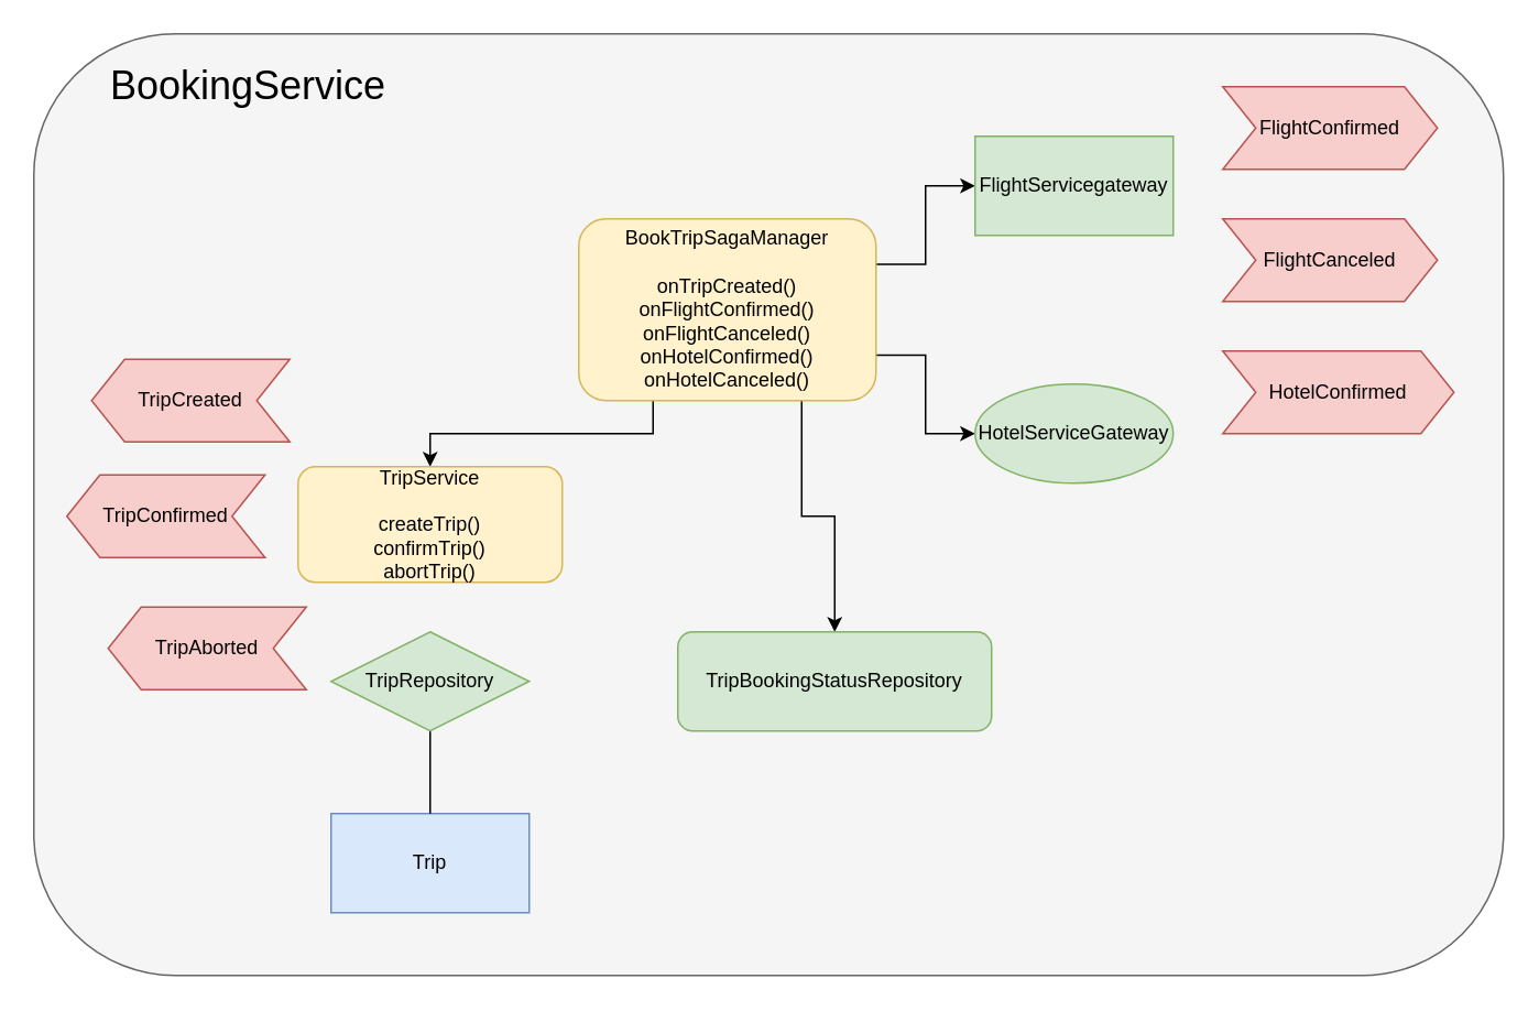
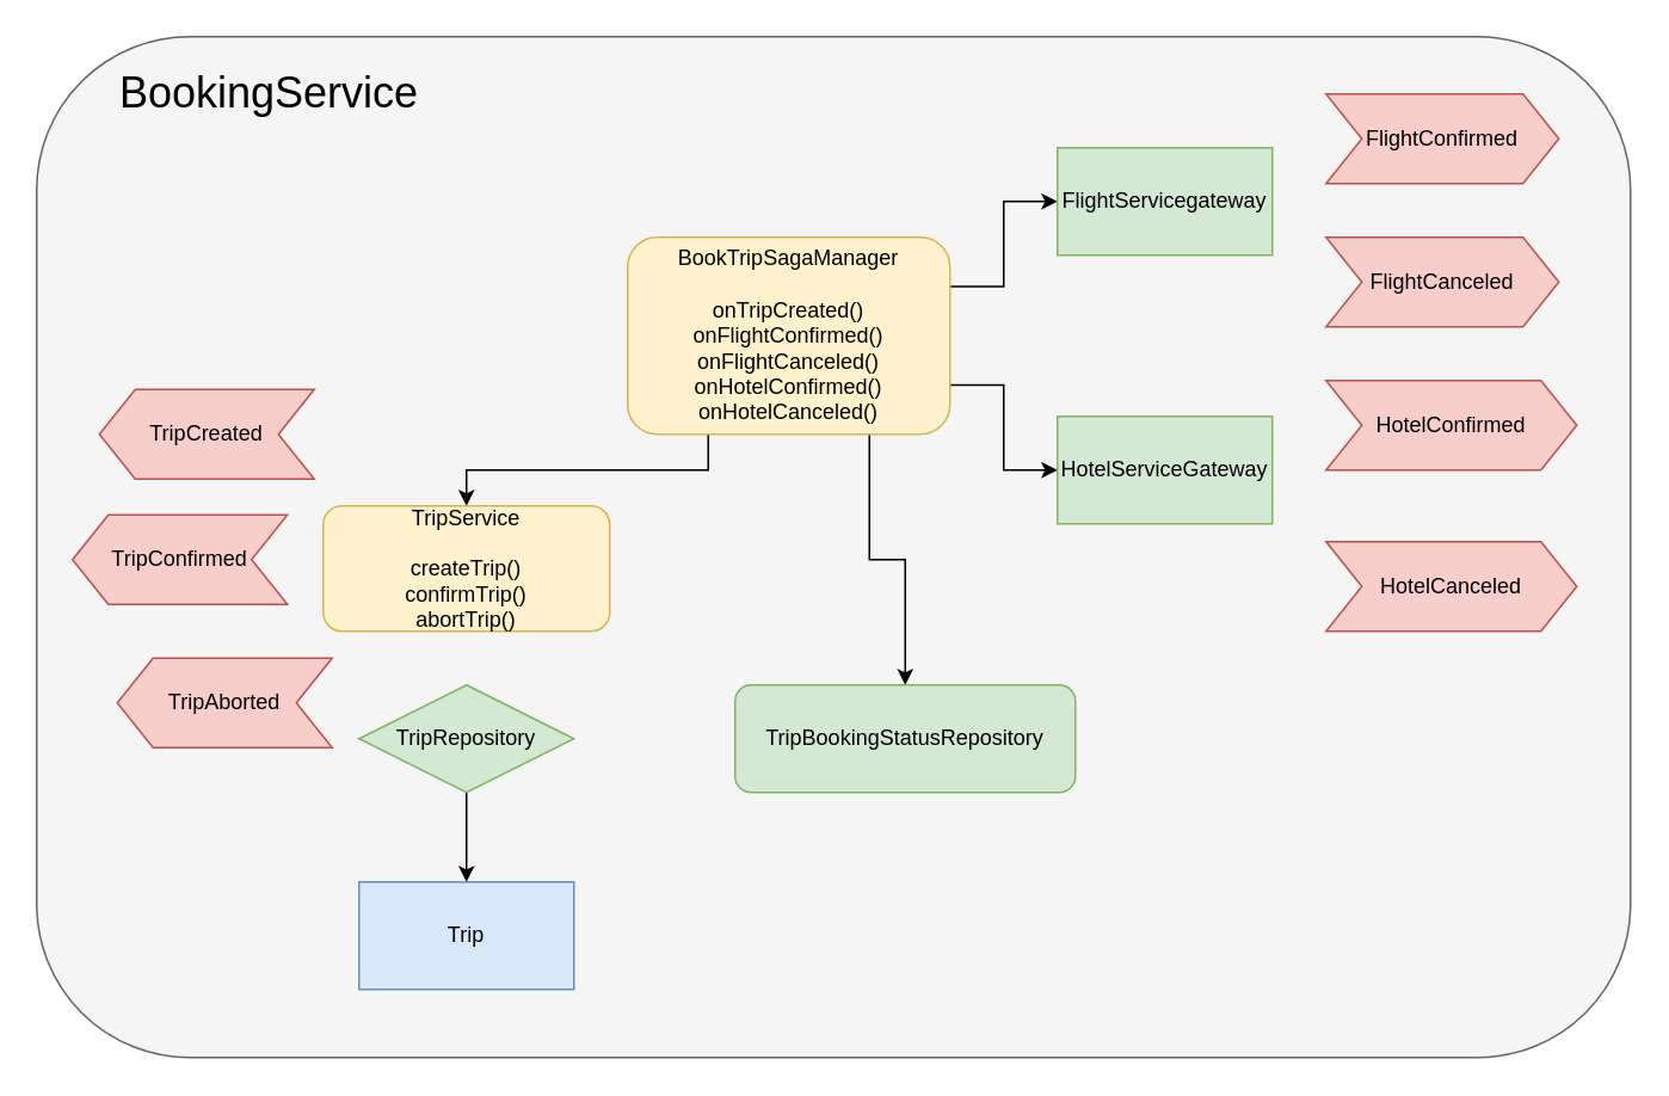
- <mxCell id="13" value="HotelServiceGateway" style="ellipse;whiteSpace=wrap;html=1;fillColor=#d5e8d4;strokeColor=#82b366;" vertex="1" parent="1"><mxGeometry x="590" y="232" width="120" height="60" as="geometry" /></mxCell>
+ <mxCell id="13" value="HotelServiceGateway" style="rounded=0;whiteSpace=wrap;html=1;fillColor=#d5e8d4;strokeColor=#82b366;" vertex="1" parent="1"><mxGeometry x="590" y="232" width="120" height="60" as="geometry" /></mxCell>
+ <mxCell id="18" value="HotelCanceled" style="shape=step;perimeter=stepPerimeter;whiteSpace=wrap;html=1;fixedSize=1;fillColor=#f8cecc;strokeColor=#b85450;" vertex="1" parent="1"><mxGeometry x="740" y="302" width="140" height="50" as="geometry" /></mxCell>
- <mxCell id="11" style="edgeStyle=orthogonalEdgeStyle;rounded=0;orthogonalLoop=1;jettySize=auto;html=1;exitX=0.5;exitY=1;exitDx=0;exitDy=0;endArrow=none;" edge="1" parent="1" source="12" target="10"><mxGeometry relative="1" as="geometry" /></mxCell>
+ <mxCell id="11" style="edgeStyle=orthogonalEdgeStyle;rounded=0;orthogonalLoop=1;jettySize=auto;html=1;exitX=0.5;exitY=1;exitDx=0;exitDy=0;" edge="1" parent="1" source="12" target="10"><mxGeometry relative="1" as="geometry" /></mxCell>
